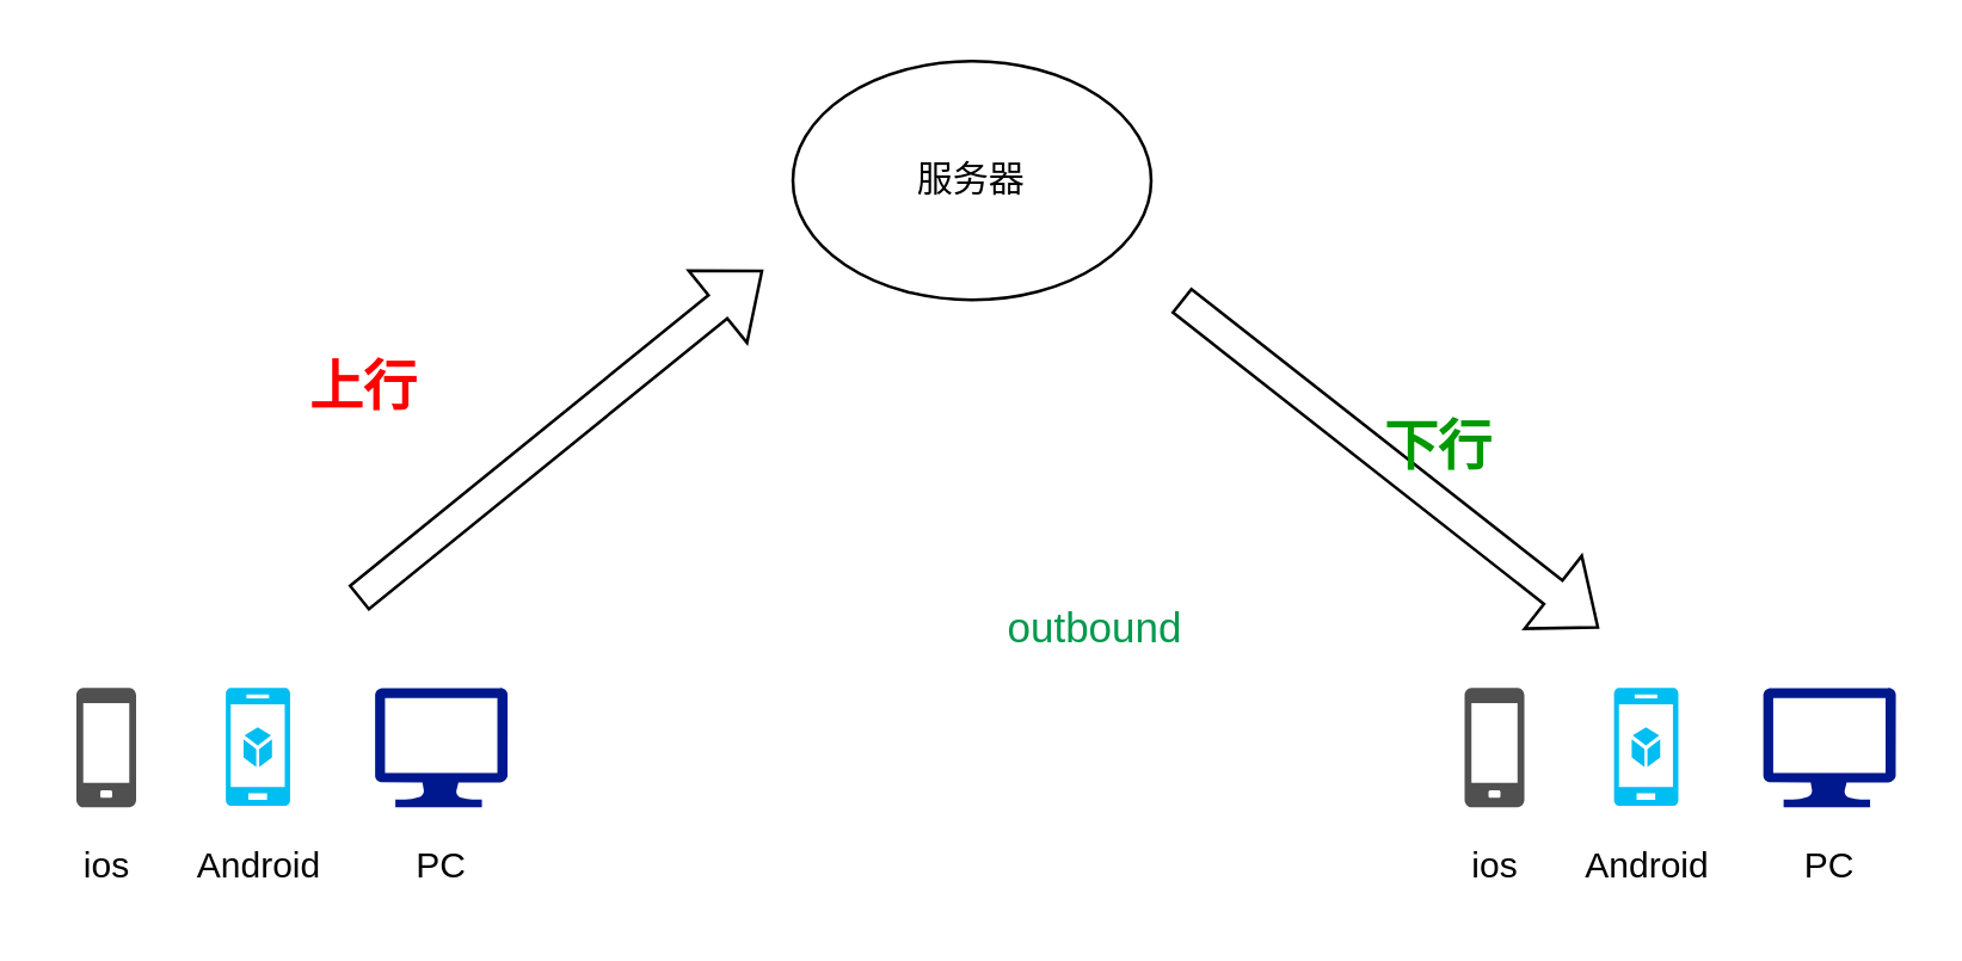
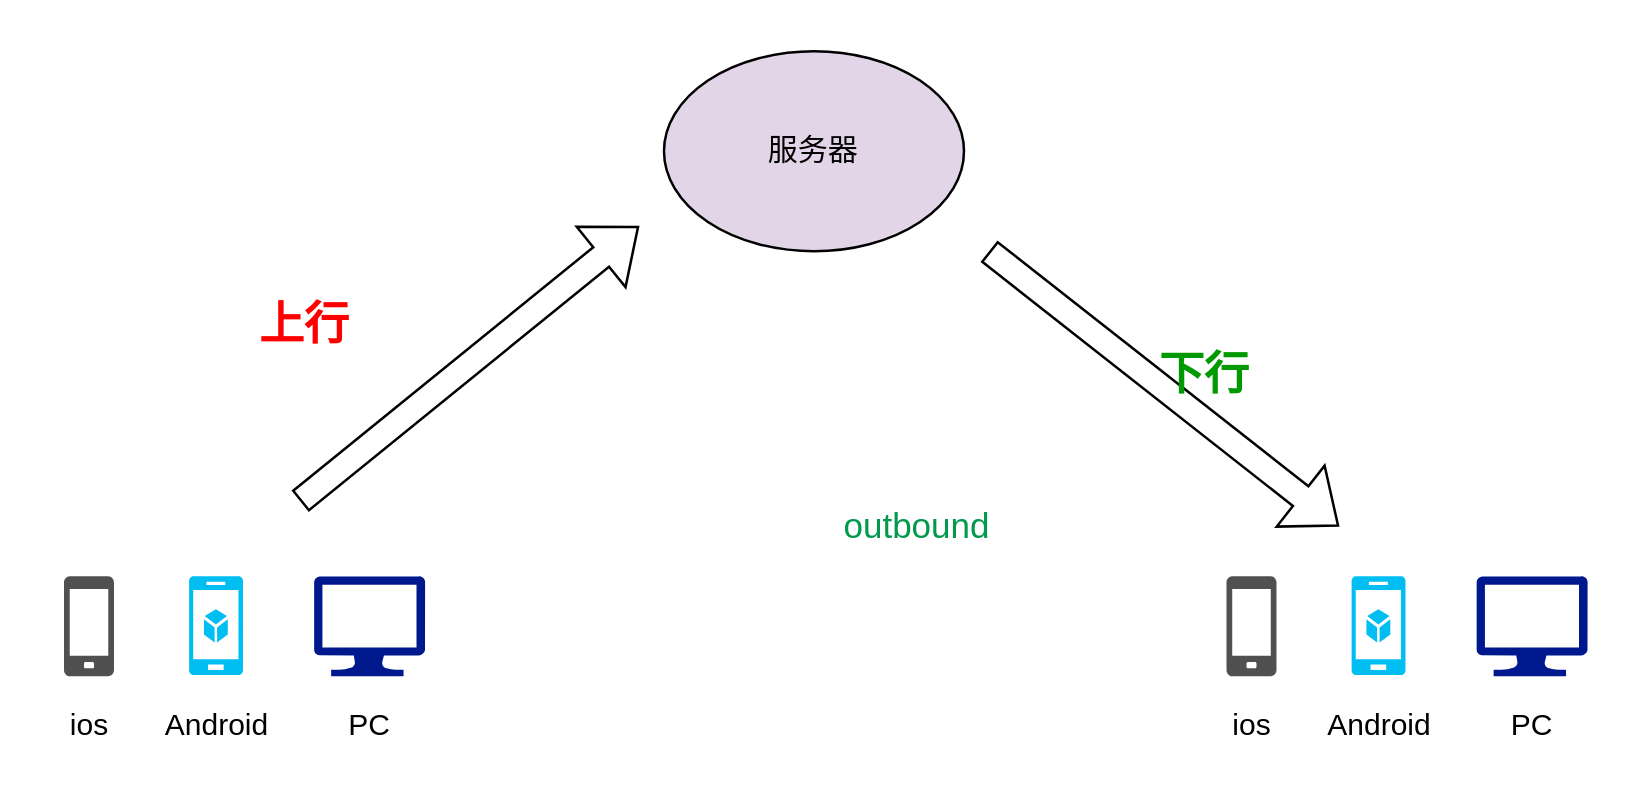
- <mxCell id="2" value="服务器" style="ellipse;whiteSpace=wrap;html=1;" vertex="1" parent="1"><mxGeometry x="265" y="20" width="120" height="80" as="geometry" /></mxCell>
+ <mxCell id="2" value="服务器" style="ellipse;whiteSpace=wrap;html=1;fillColor=#e1d5e7;" vertex="1" parent="1"><mxGeometry x="265" y="20" width="120" height="80" as="geometry" /></mxCell>
